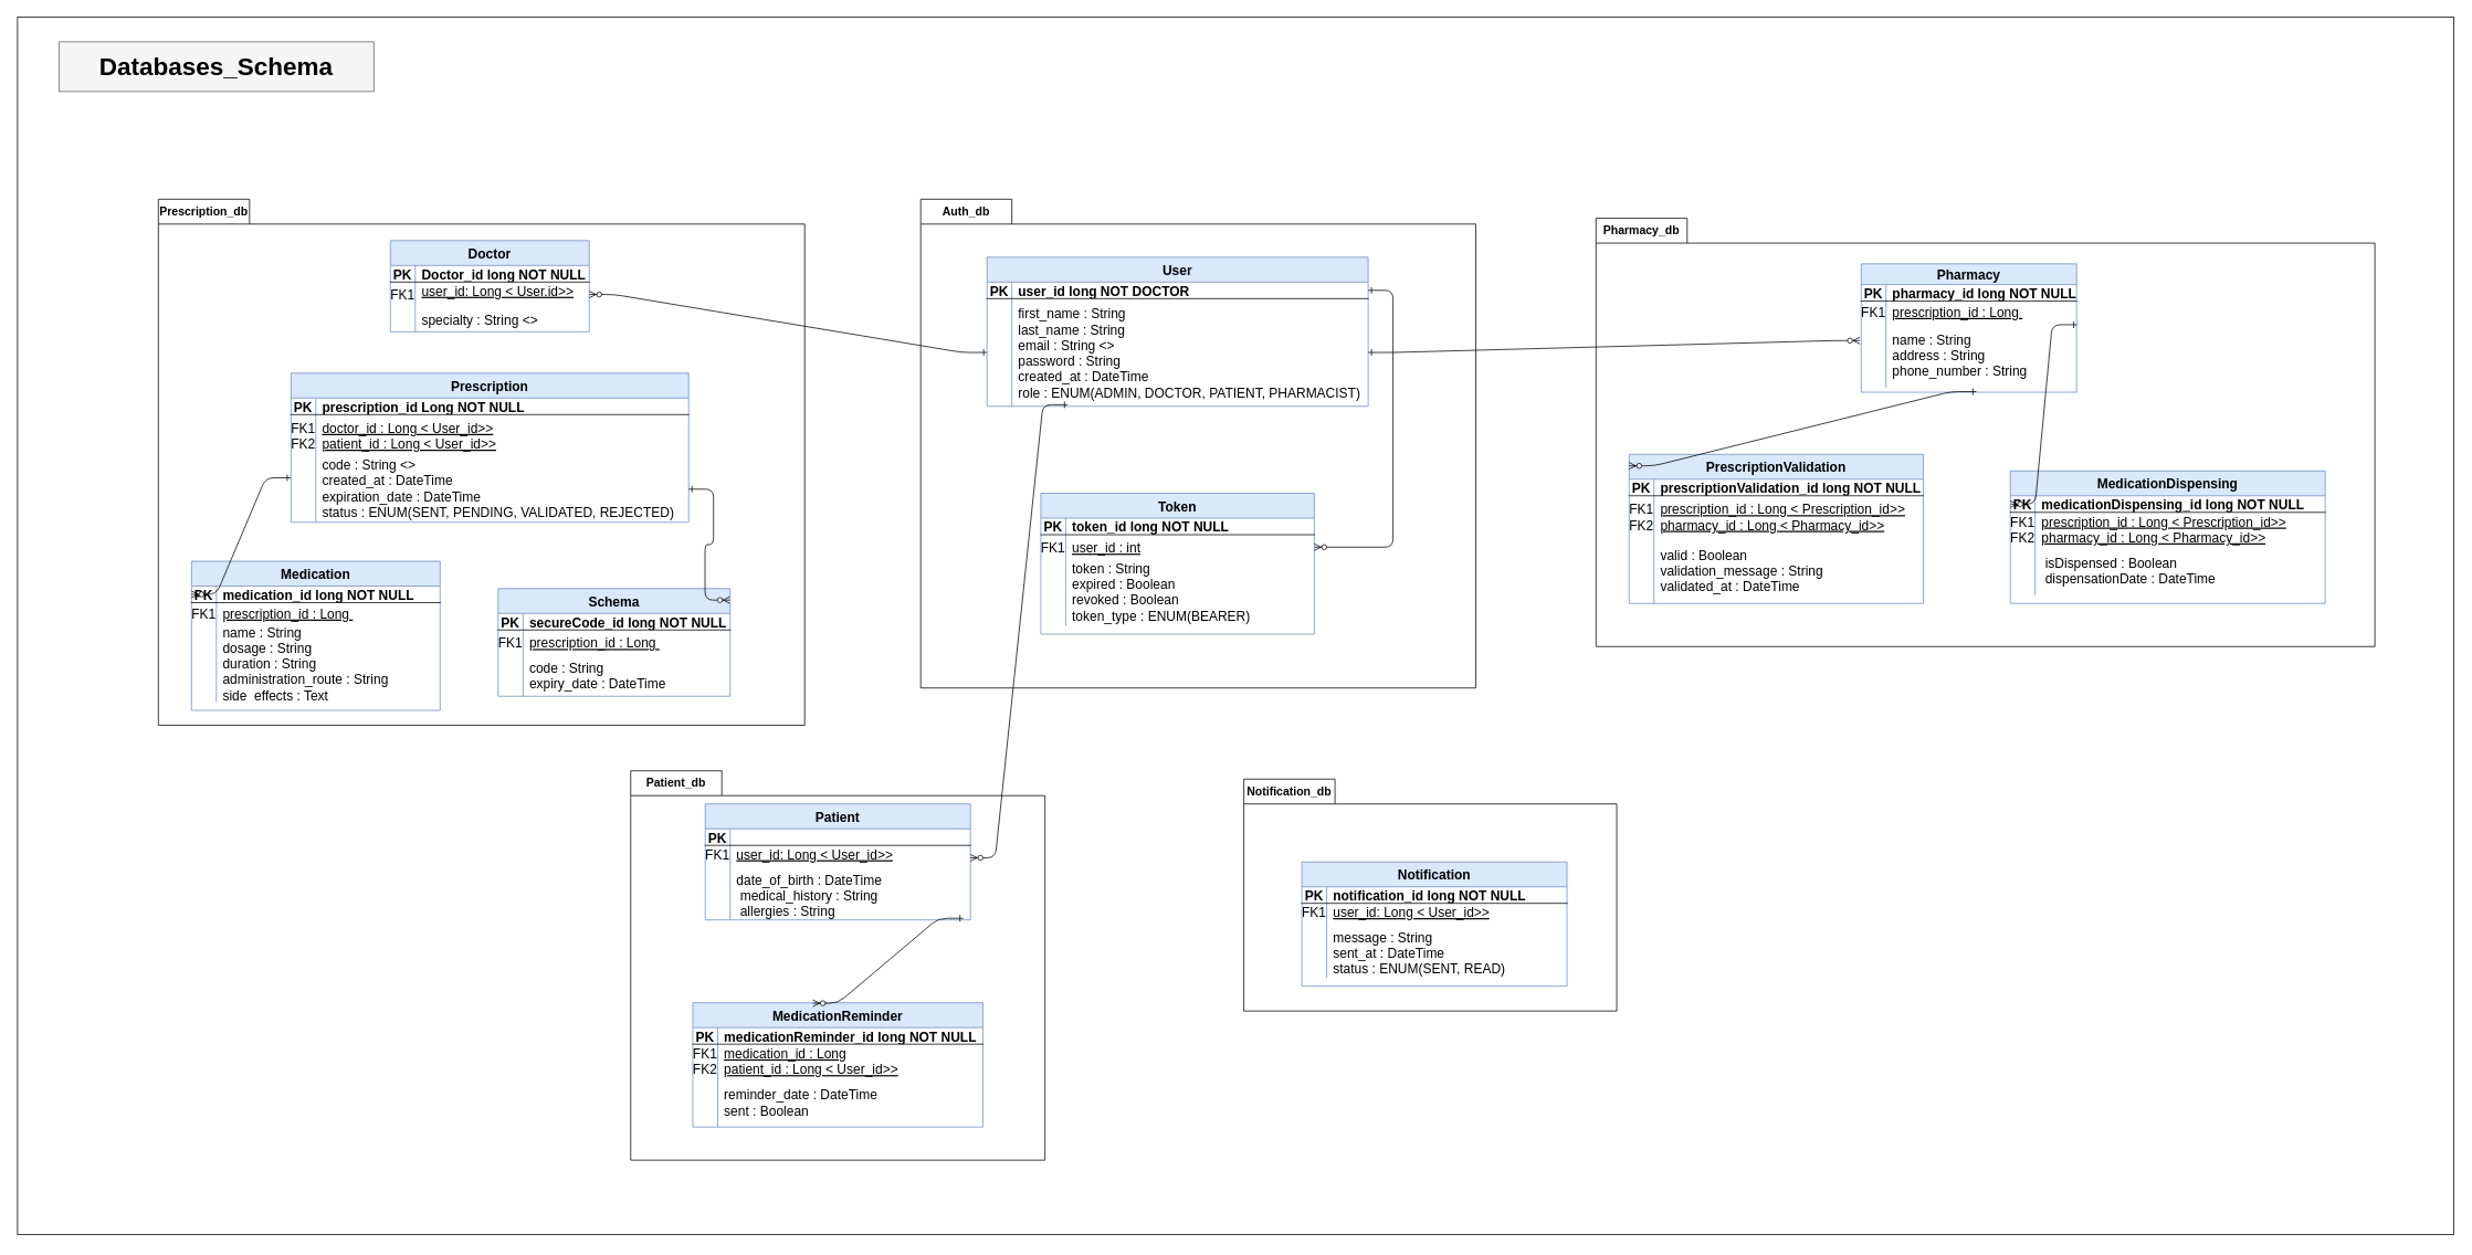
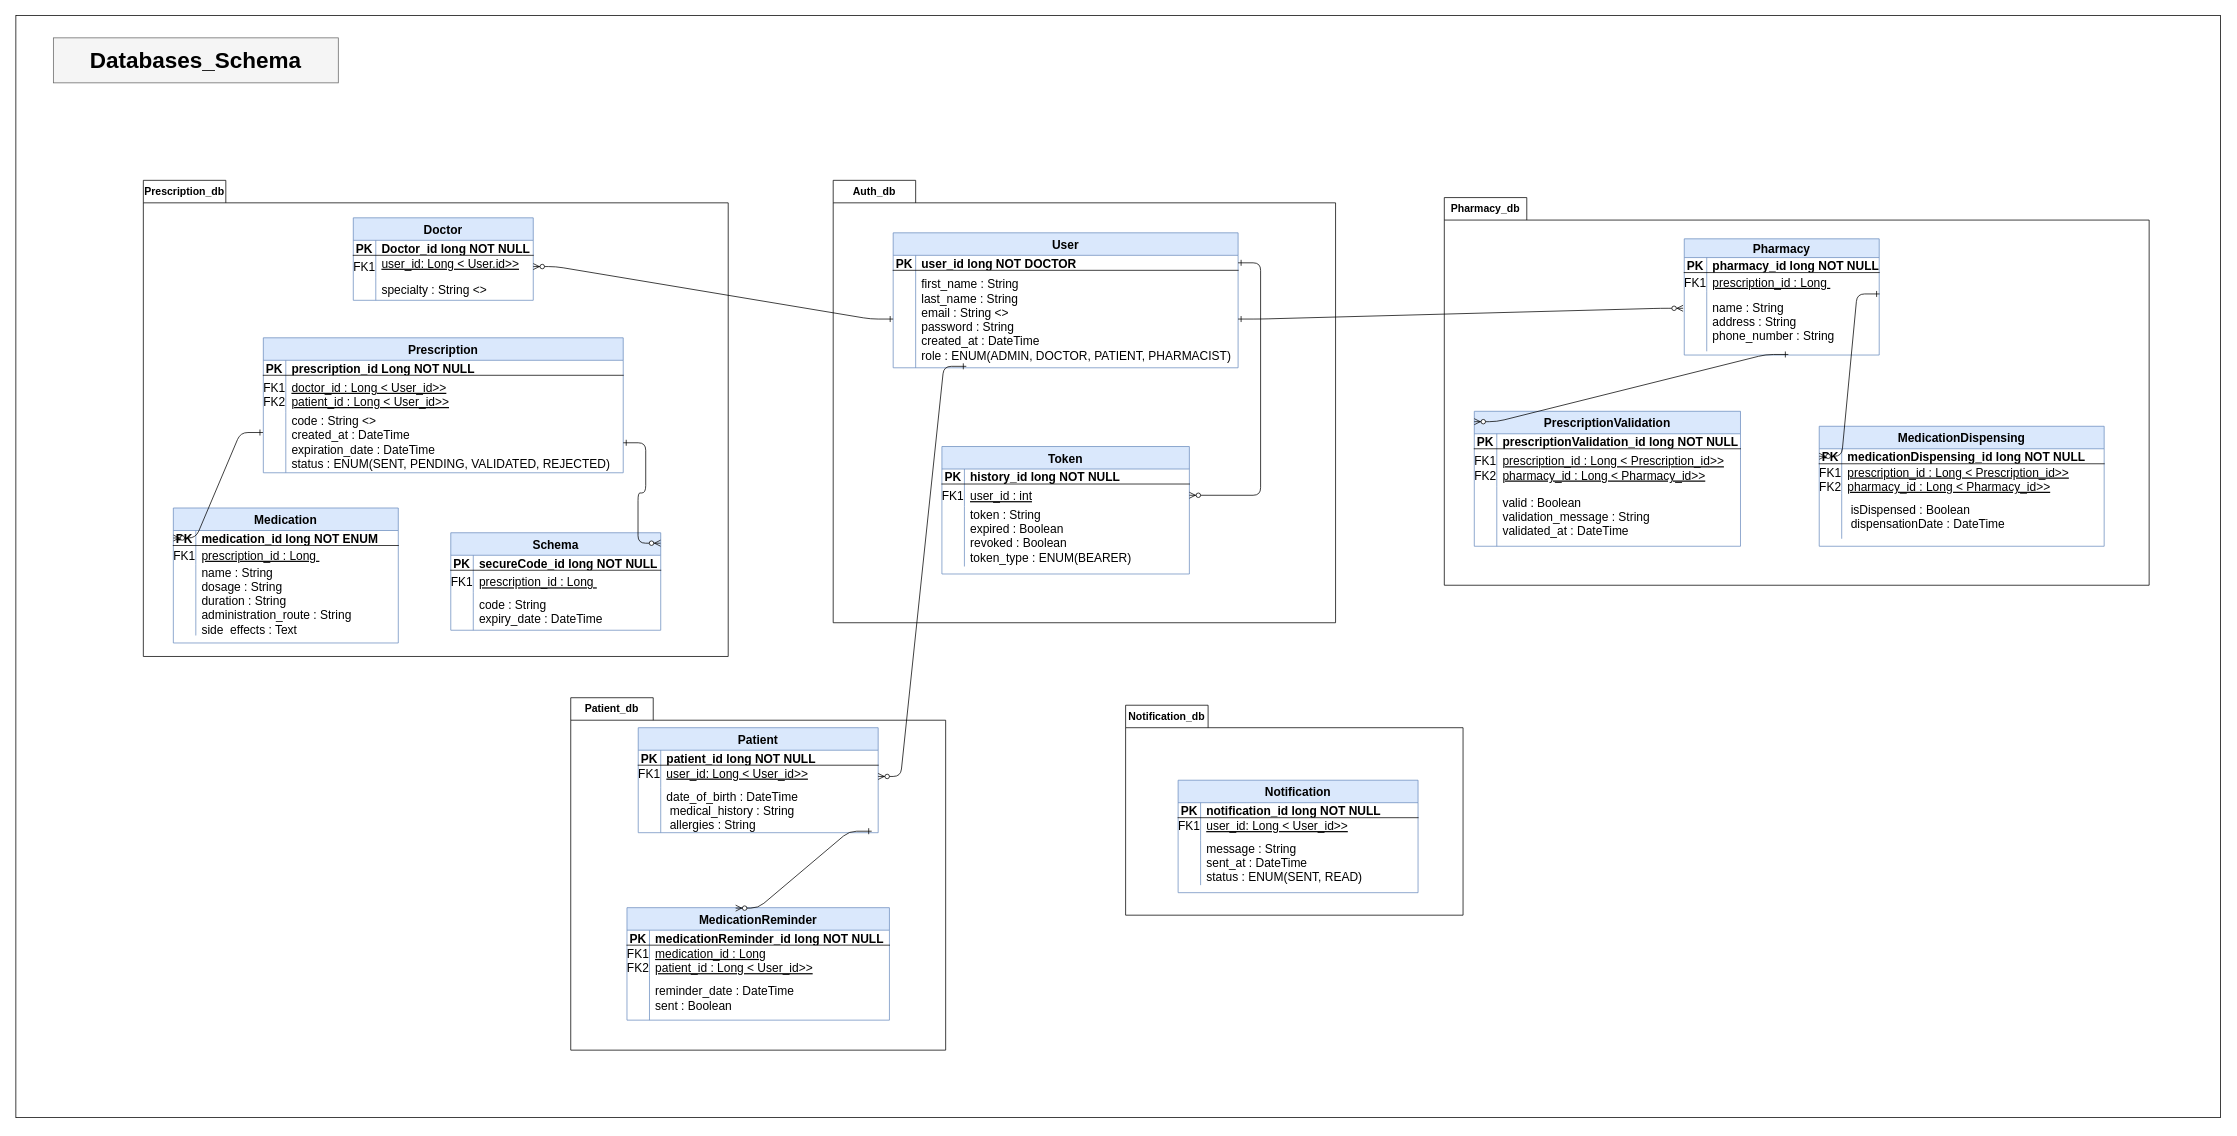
- <mxCell id="125" value="token_id long NOT NULL " style="shape=partialRectangle;overflow=hidden;connectable=0;fillColor=none;top=0;left=0;bottom=0;right=0;align=left;spacingLeft=6;fontStyle=1;fontSize=16;" parent="123" vertex="1"><mxGeometry x="30" width="300" height="20" as="geometry"><mxRectangle width="300" height="20" as="alternateBounds" /></mxGeometry></mxCell>
+ <mxCell id="125" value="history_id long NOT NULL " style="shape=partialRectangle;overflow=hidden;connectable=0;fillColor=none;top=0;left=0;bottom=0;right=0;align=left;spacingLeft=6;fontStyle=1;fontSize=16;" parent="123" vertex="1"><mxGeometry x="30" width="300" height="20" as="geometry"><mxRectangle width="300" height="20" as="alternateBounds" /></mxGeometry></mxCell>
- <mxCell id="73" value="medication_id long NOT NULL " style="shape=partialRectangle;overflow=hidden;connectable=0;fillColor=none;top=0;left=0;bottom=0;right=0;align=left;spacingLeft=6;fontStyle=1;fontSize=16;" vertex="1" parent="71"><mxGeometry x="30" width="270" height="20" as="geometry"><mxRectangle width="270" height="20" as="alternateBounds" /></mxGeometry></mxCell>
+ <mxCell id="73" value="medication_id long NOT ENUM " style="shape=partialRectangle;overflow=hidden;connectable=0;fillColor=none;top=0;left=0;bottom=0;right=0;align=left;spacingLeft=6;fontStyle=1;fontSize=16;" vertex="1" parent="71"><mxGeometry x="30" width="270" height="20" as="geometry"><mxRectangle width="270" height="20" as="alternateBounds" /></mxGeometry></mxCell>
+ <mxCell id="96" value="patient_id long NOT NULL&#10;" style="shape=partialRectangle;overflow=hidden;connectable=0;fillColor=none;top=0;left=0;bottom=0;right=0;align=left;spacingLeft=6;fontStyle=1;fontSize=16;" vertex="1" parent="94"><mxGeometry x="30" width="290" height="20" as="geometry"><mxRectangle width="290" height="20" as="alternateBounds" /></mxGeometry></mxCell>
